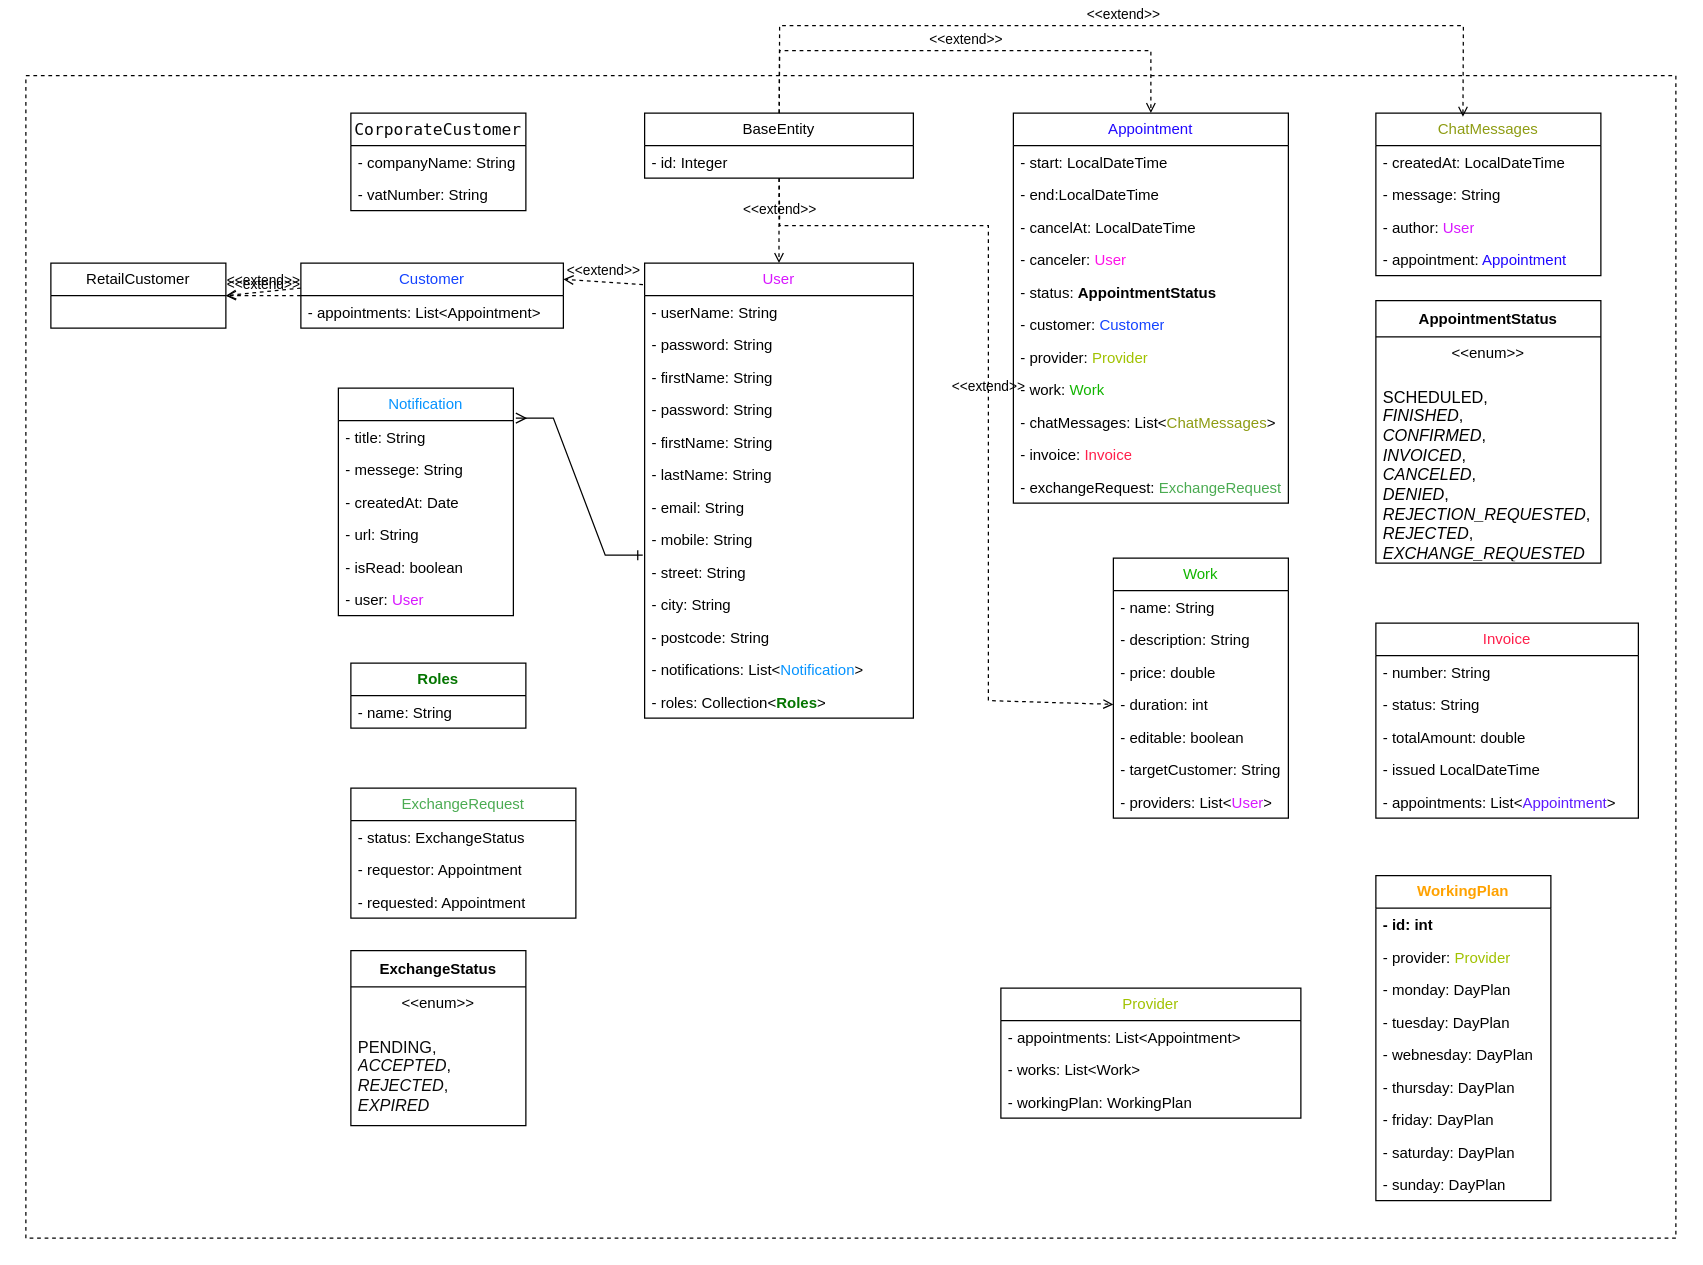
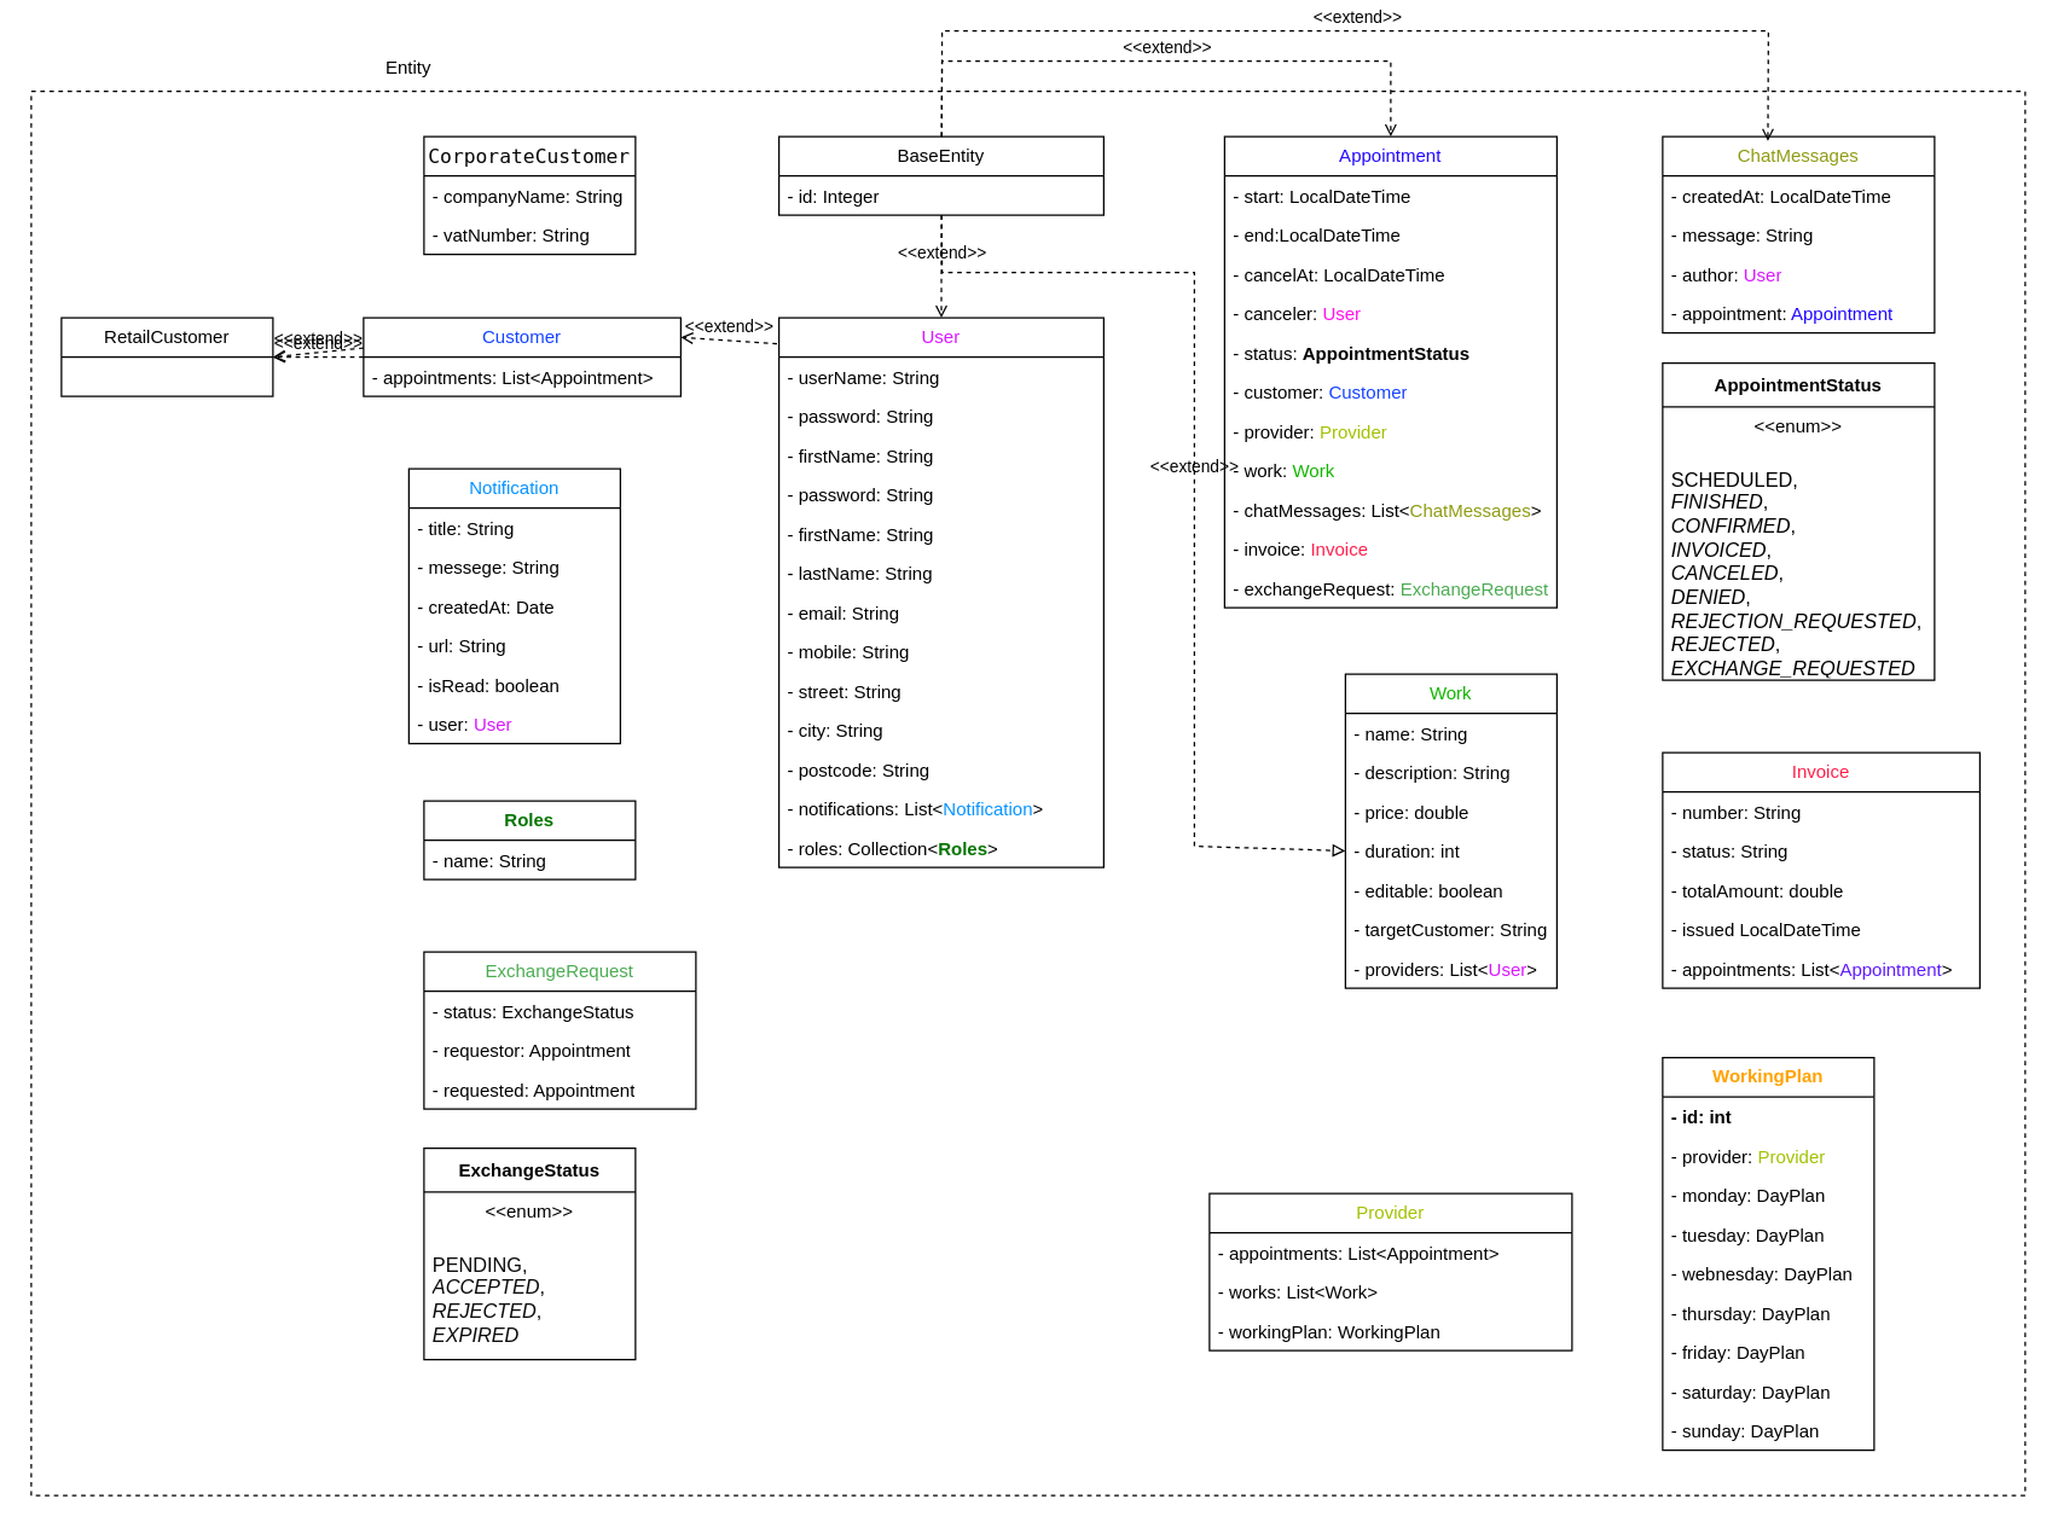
+ <mxCell id="87" value="Entity" style="text;html=1;strokeColor=none;fillColor=none;align=center;verticalAlign=middle;whiteSpace=wrap;rounded=0;" vertex="1" parent="1"><mxGeometry x="240" y="30" width="60" height="30" as="geometry" /></mxCell>
- <mxCell id="39" value="" style="edgeStyle=entityRelationEdgeStyle;fontSize=12;html=1;endArrow=ERmany;rounded=0;entryX=1.014;entryY=-0.077;entryDx=0;entryDy=0;entryPerimeter=0;exitX=-0.007;exitY=-0.015;exitDx=0;exitDy=0;exitPerimeter=0;startArrow=ERone;startFill=0;" edge="1" parent="1" source="27" target="33"><mxGeometry width="100" height="100" relative="1" as="geometry"><mxPoint x="490" y="410" as="sourcePoint" /><mxPoint x="590" y="310" as="targetPoint" /></mxGeometry></mxCell>
- <mxCell id="90" value="&amp;lt;&amp;lt;extend&amp;gt;&amp;gt;" style="html=1;verticalAlign=bottom;labelBackgroundColor=none;endArrow=open;endFill=0;dashed=1;rounded=0;entryX=0;entryY=0.5;entryDx=0;entryDy=0;" edge="1" parent="1" source="68" target="44"><mxGeometry width="160" relative="1" as="geometry"><mxPoint x="710" y="380" as="sourcePoint" /><mxPoint x="870" y="380" as="targetPoint" /><Array as="points"><mxPoint x="623" y="180" /><mxPoint x="790" y="180" /><mxPoint x="790" y="560" /></Array></mxGeometry></mxCell>
+ <mxCell id="90" value="&amp;lt;&amp;lt;extend&amp;gt;&amp;gt;" style="html=1;verticalAlign=bottom;labelBackgroundColor=none;endArrow=block;endFill=0;dashed=1;rounded=0;entryX=0;entryY=0.5;entryDx=0;entryDy=0;" edge="1" parent="1" source="68" target="44"><mxGeometry width="160" relative="1" as="geometry"><mxPoint x="710" y="380" as="sourcePoint" /><mxPoint x="870" y="380" as="targetPoint" /><Array as="points"><mxPoint x="623" y="180" /><mxPoint x="790" y="180" /><mxPoint x="790" y="560" /></Array></mxGeometry></mxCell>
